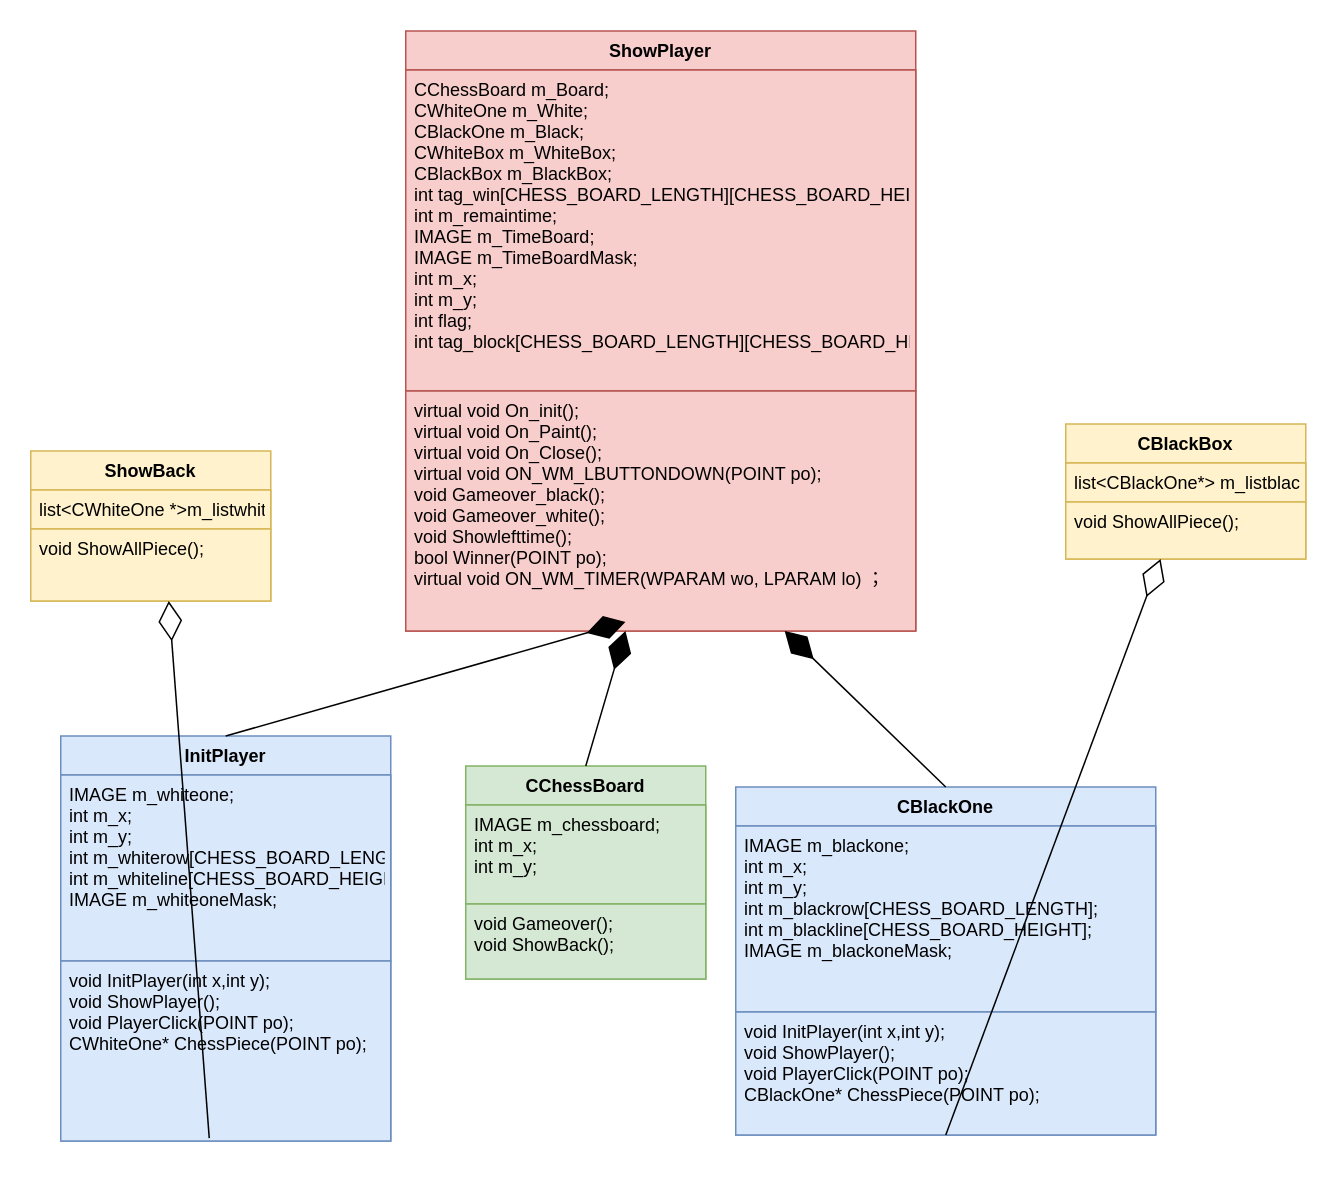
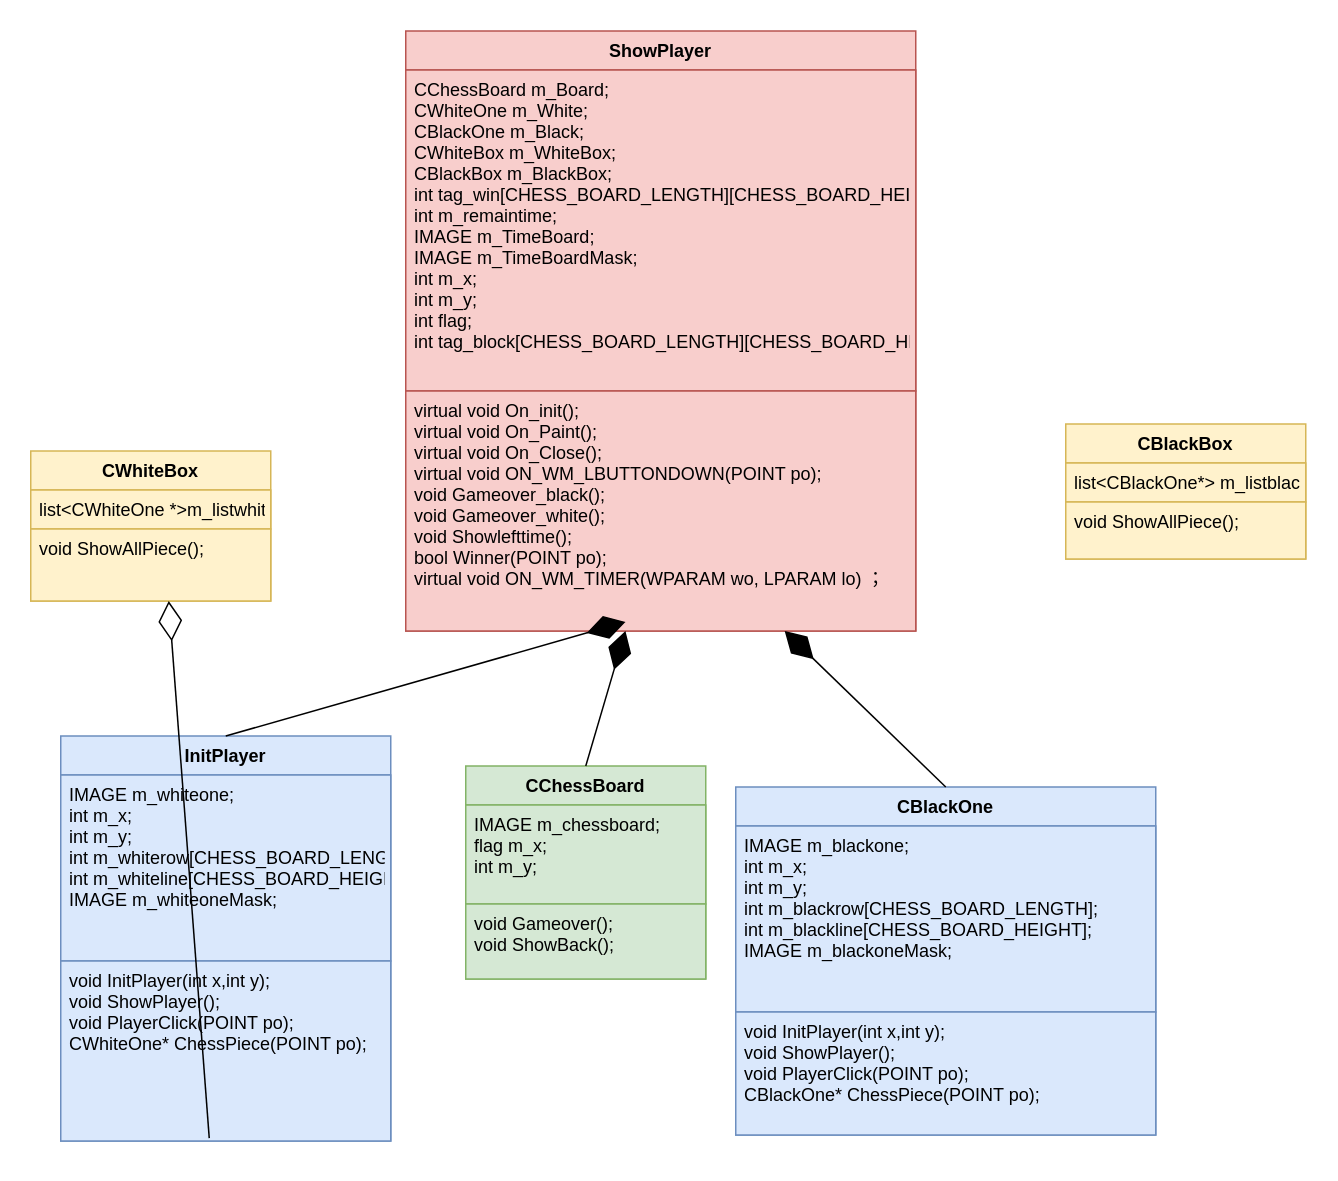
- <mxCell id="17" value="ShowBack" style="swimlane;fontStyle=1;align=center;verticalAlign=top;childLayout=stackLayout;horizontal=1;startSize=26;horizontalStack=0;resizeParent=1;resizeParentMax=0;resizeLast=0;collapsible=1;marginBottom=0;fillColor=#fff2cc;strokeColor=#d6b656;" parent="1" vertex="1"><mxGeometry x="20" y="300" width="160" height="100" as="geometry" /></mxCell>
+ <mxCell id="17" value="CWhiteBox" style="swimlane;fontStyle=1;align=center;verticalAlign=top;childLayout=stackLayout;horizontal=1;startSize=26;horizontalStack=0;resizeParent=1;resizeParentMax=0;resizeLast=0;collapsible=1;marginBottom=0;fillColor=#fff2cc;strokeColor=#d6b656;" parent="1" vertex="1"><mxGeometry x="20" y="300" width="160" height="100" as="geometry" /></mxCell>
- <mxCell id="3" value="IMAGE m_chessboard;&#10;int m_x;&#10;int m_y;" style="text;strokeColor=#82b366;fillColor=#d5e8d4;align=left;verticalAlign=top;spacingLeft=4;spacingRight=4;overflow=hidden;rotatable=0;points=[[0,0.5],[1,0.5]];portConstraint=eastwest;" parent="2" vertex="1"><mxGeometry y="26" width="160" height="66" as="geometry" /></mxCell>
+ <mxCell id="3" value="IMAGE m_chessboard;&#10;flag m_x;&#10;int m_y;" style="text;strokeColor=#82b366;fillColor=#d5e8d4;align=left;verticalAlign=top;spacingLeft=4;spacingRight=4;overflow=hidden;rotatable=0;points=[[0,0.5],[1,0.5]];portConstraint=eastwest;" parent="2" vertex="1"><mxGeometry y="26" width="160" height="66" as="geometry" /></mxCell>
- <mxCell id="24" value="" style="endArrow=diamondThin;endFill=0;endSize=24;html=1;exitX=0.5;exitY=1;exitDx=0;exitDy=0;" parent="1" source="11" target="20" edge="1"><mxGeometry width="160" relative="1" as="geometry"><mxPoint x="410" y="570" as="sourcePoint" /><mxPoint x="570" y="570" as="targetPoint" /></mxGeometry></mxCell>
